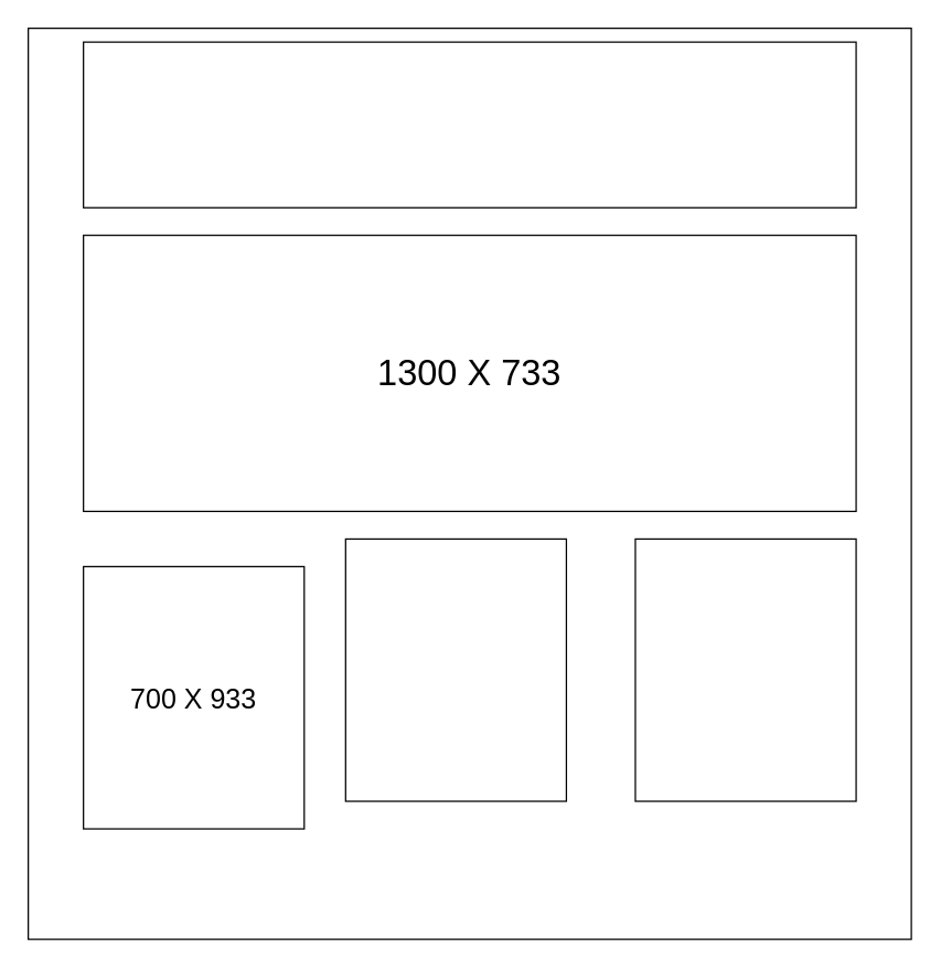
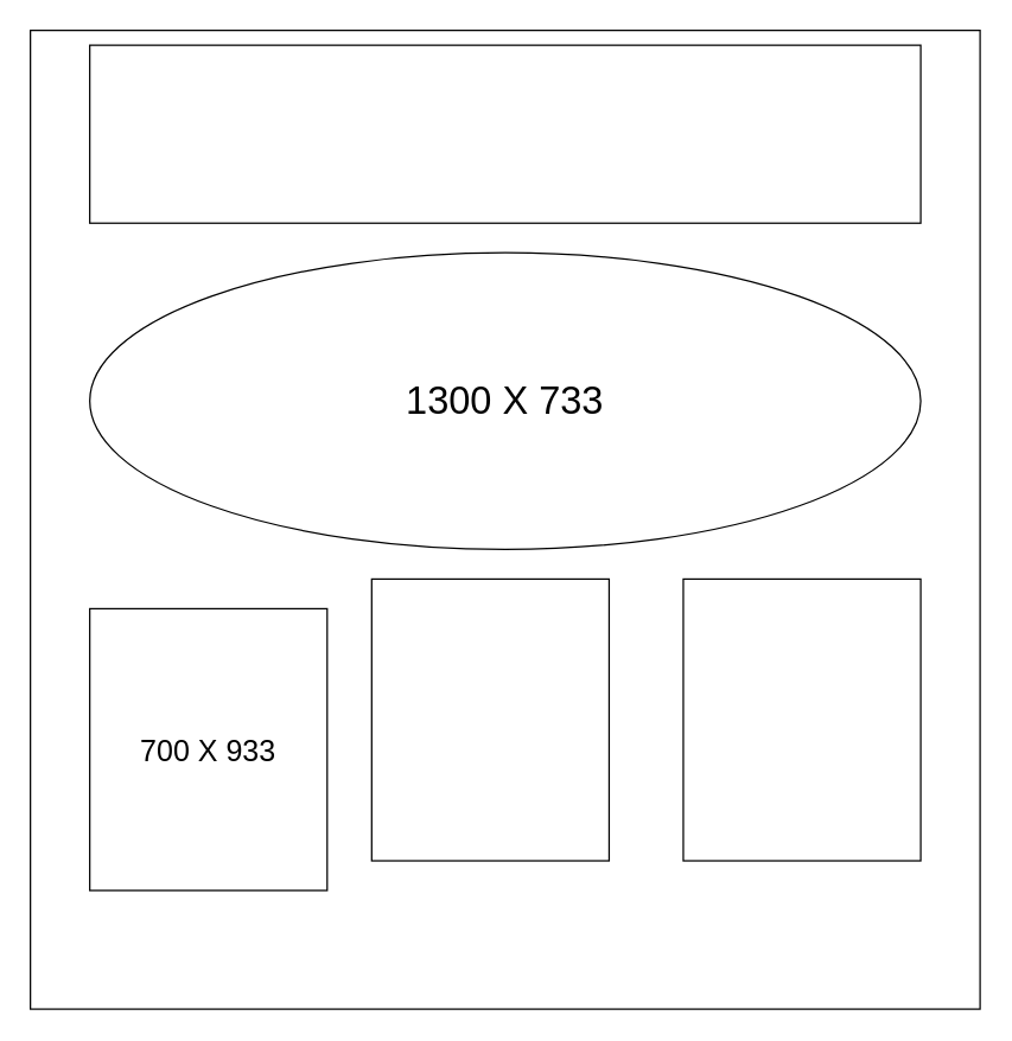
- <mxCell id="3" value="&lt;font style=&quot;font-size: 26px;&quot;&gt;1300 X 733&lt;/font&gt;" style="rounded=0;whiteSpace=wrap;html=1;" vertex="1" parent="1"><mxGeometry x="60" y="170" width="560" height="200" as="geometry" /></mxCell>
+ <mxCell id="3" value="&lt;font style=&quot;font-size: 26px;&quot;&gt;1300 X 733&lt;/font&gt;" style="ellipse;whiteSpace=wrap;html=1;" vertex="1" parent="1"><mxGeometry x="60" y="170" width="560" height="200" as="geometry" /></mxCell>
